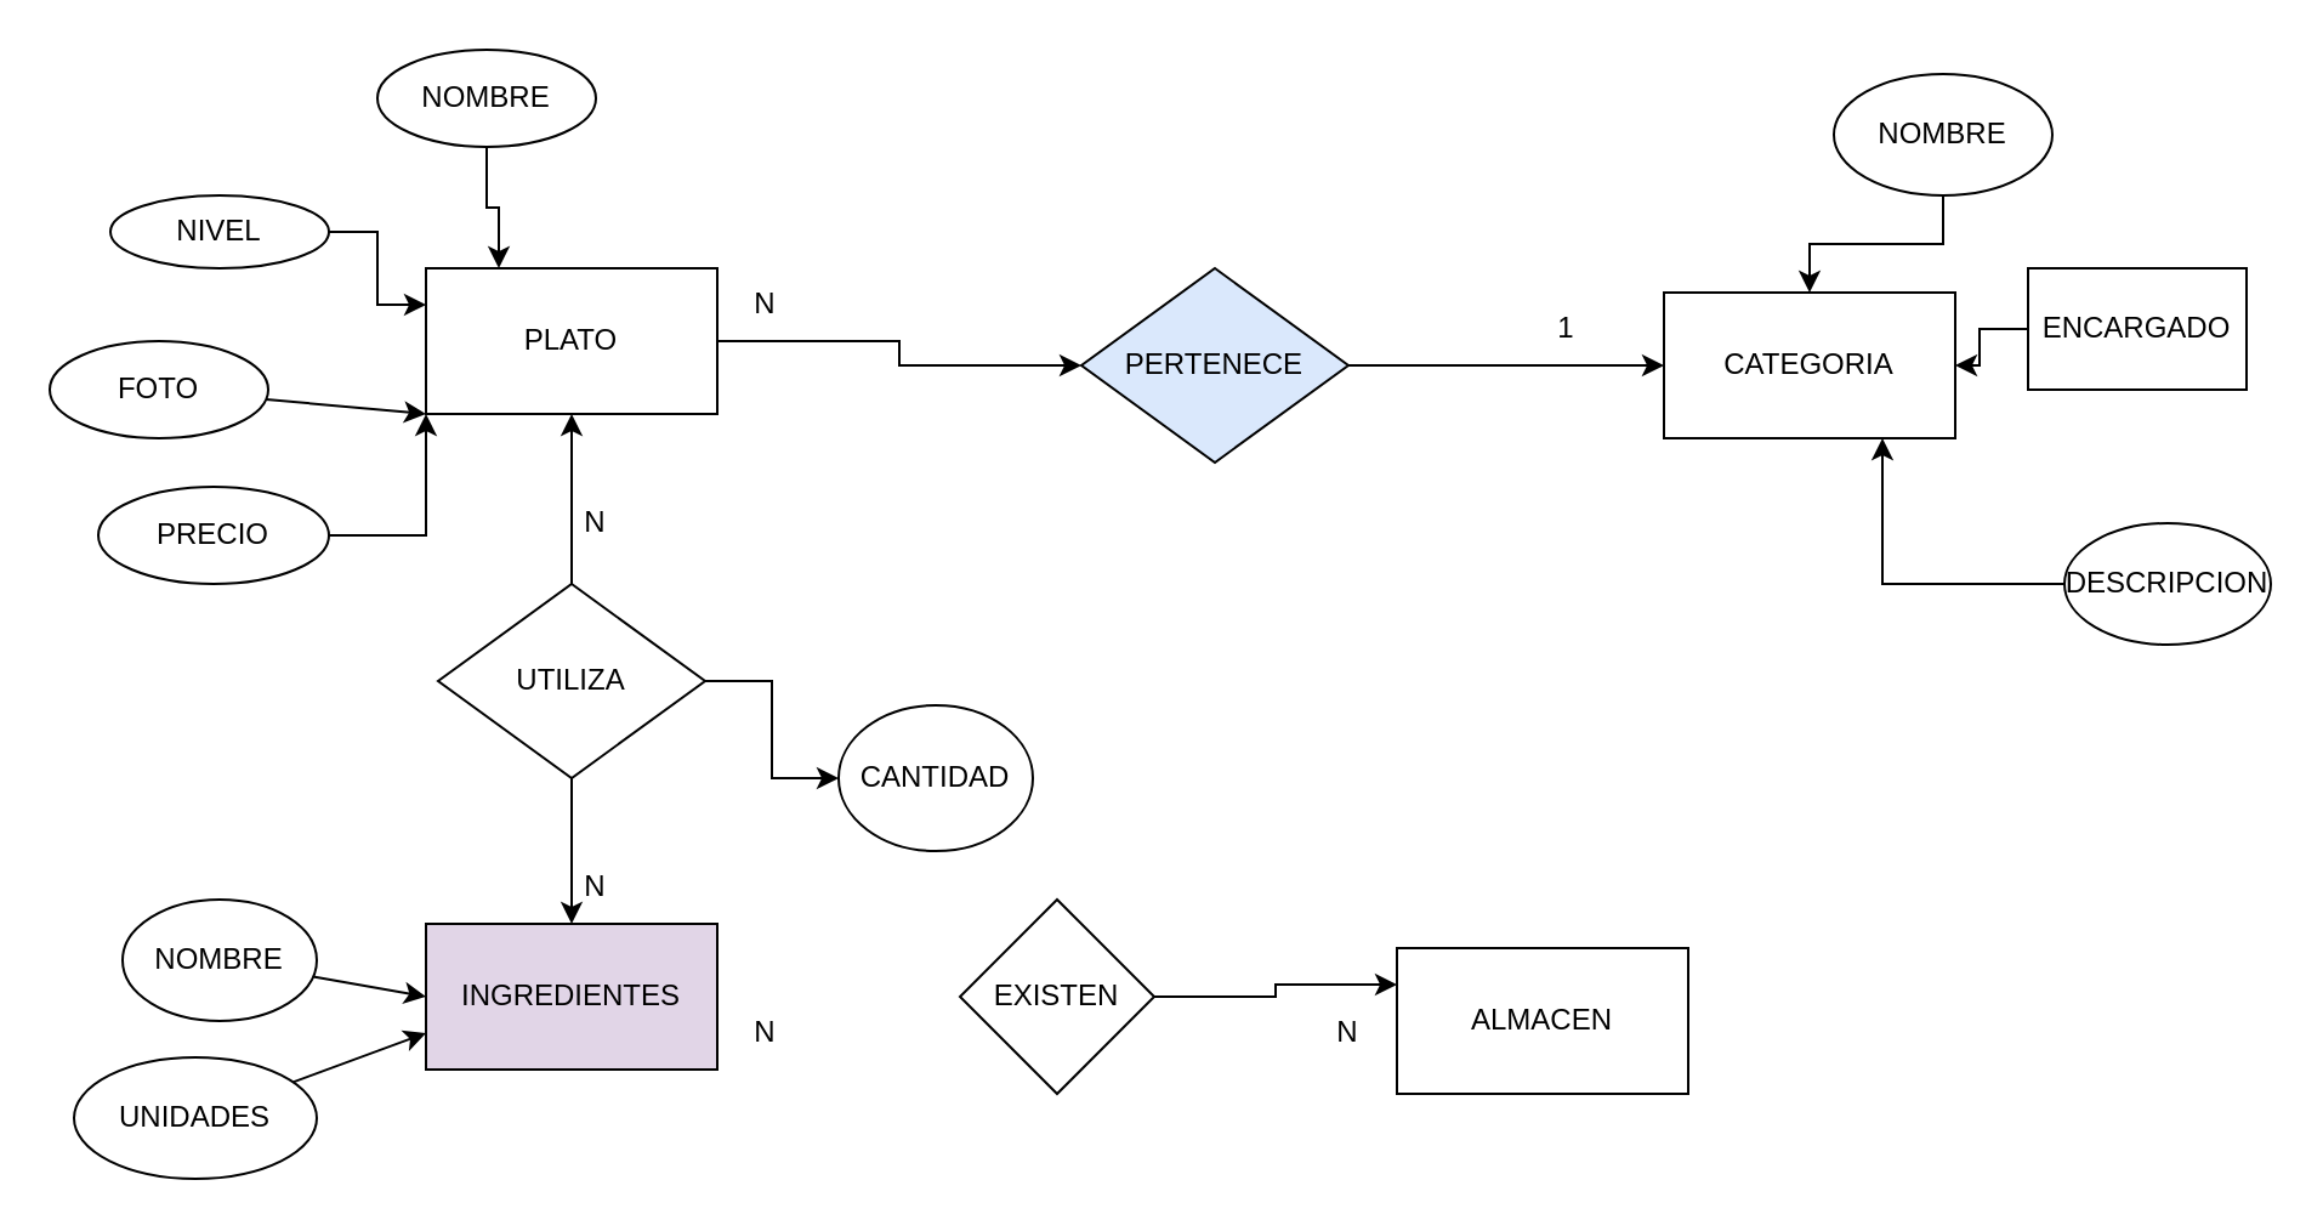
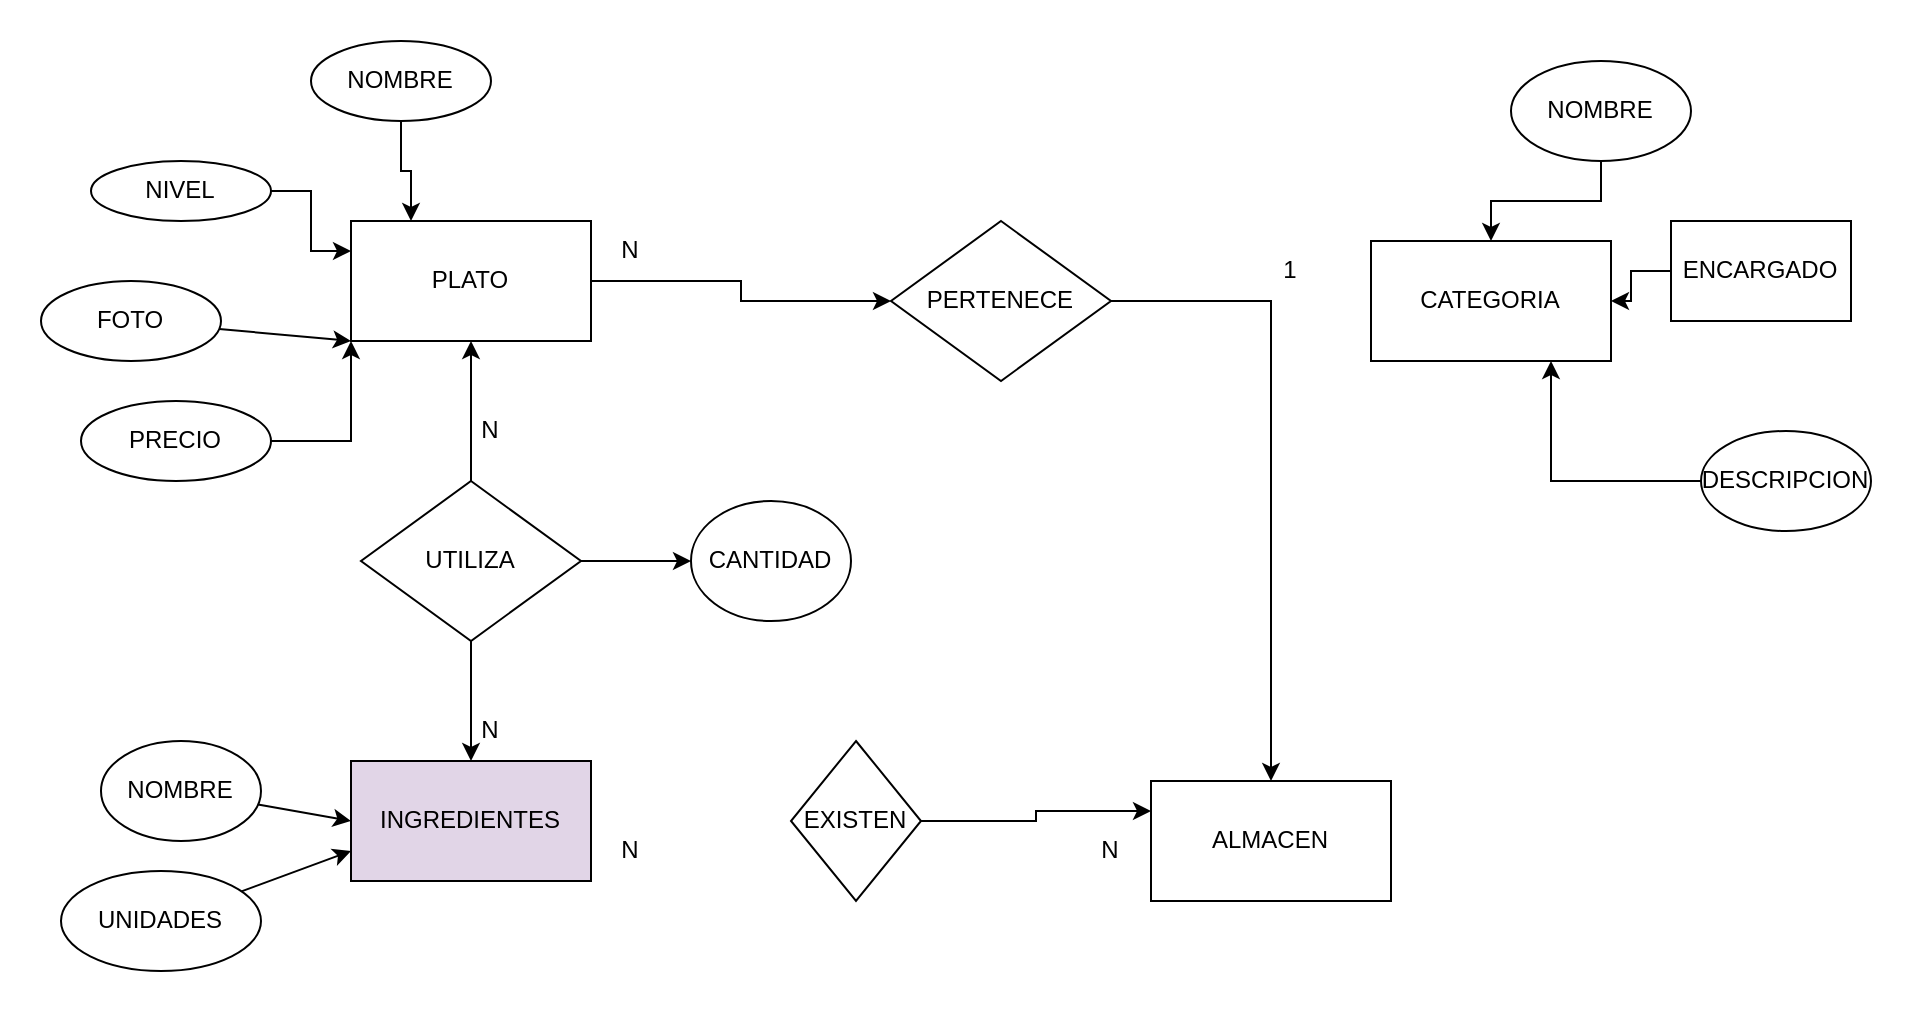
- <mxCell id="6" value="PERTENECE" style="rhombus;whiteSpace=wrap;html=1;fillColor=#dae8fc;" vertex="1" parent="1"><mxGeometry x="445" y="110" width="110" height="80" as="geometry" /></mxCell>
+ <mxCell id="6" value="PERTENECE" style="rhombus;whiteSpace=wrap;html=1;" vertex="1" parent="1"><mxGeometry x="445" y="110" width="110" height="80" as="geometry" /></mxCell>
- <mxCell id="5" style="edgeStyle=orthogonalEdgeStyle;rounded=0;orthogonalLoop=1;jettySize=auto;html=1;entryX=0;entryY=0.5;entryDx=0;entryDy=0;" edge="1" parent="1" source="6" target="4"><mxGeometry relative="1" as="geometry" /></mxCell>
+ <mxCell id="5" style="edgeStyle=orthogonalEdgeStyle;rounded=0;orthogonalLoop=1;jettySize=auto;html=1;" edge="1" parent="1" source="6" target="35"><mxGeometry relative="1" as="geometry" /></mxCell>
- <mxCell id="11" value="CANTIDAD" style="ellipse;whiteSpace=wrap;html=1;" vertex="1" parent="1"><mxGeometry x="345" y="290" width="80" height="60" as="geometry" /></mxCell>
+ <mxCell id="11" value="CANTIDAD" style="ellipse;whiteSpace=wrap;html=1;" vertex="1" parent="1"><mxGeometry x="345" y="250" width="80" height="60" as="geometry" /></mxCell>
- <mxCell id="37" value="EXISTEN" style="rhombus;whiteSpace=wrap;html=1;" vertex="1" parent="1"><mxGeometry x="395" y="370" width="80" height="80" as="geometry" /></mxCell>
+ <mxCell id="37" value="EXISTEN" style="rhombus;whiteSpace=wrap;html=1;" vertex="1" parent="1"><mxGeometry x="395" y="370" width="65" height="80" as="geometry" /></mxCell>
